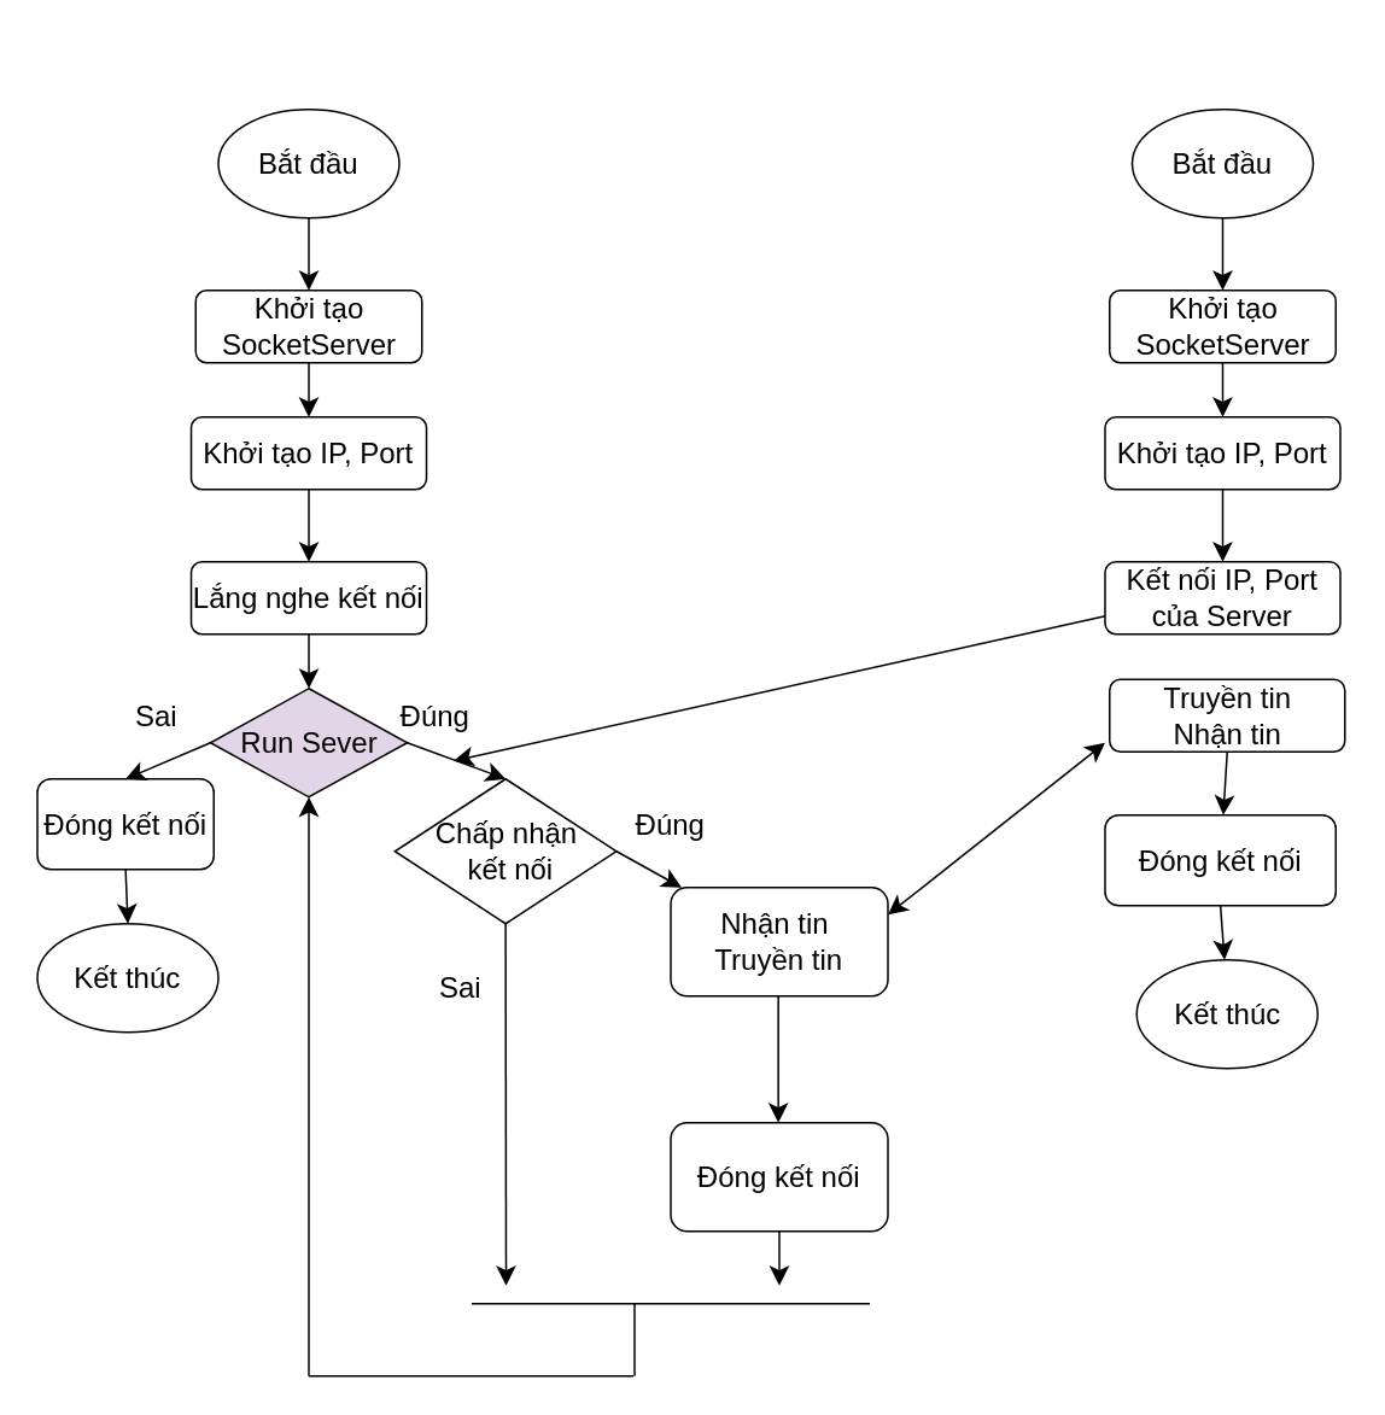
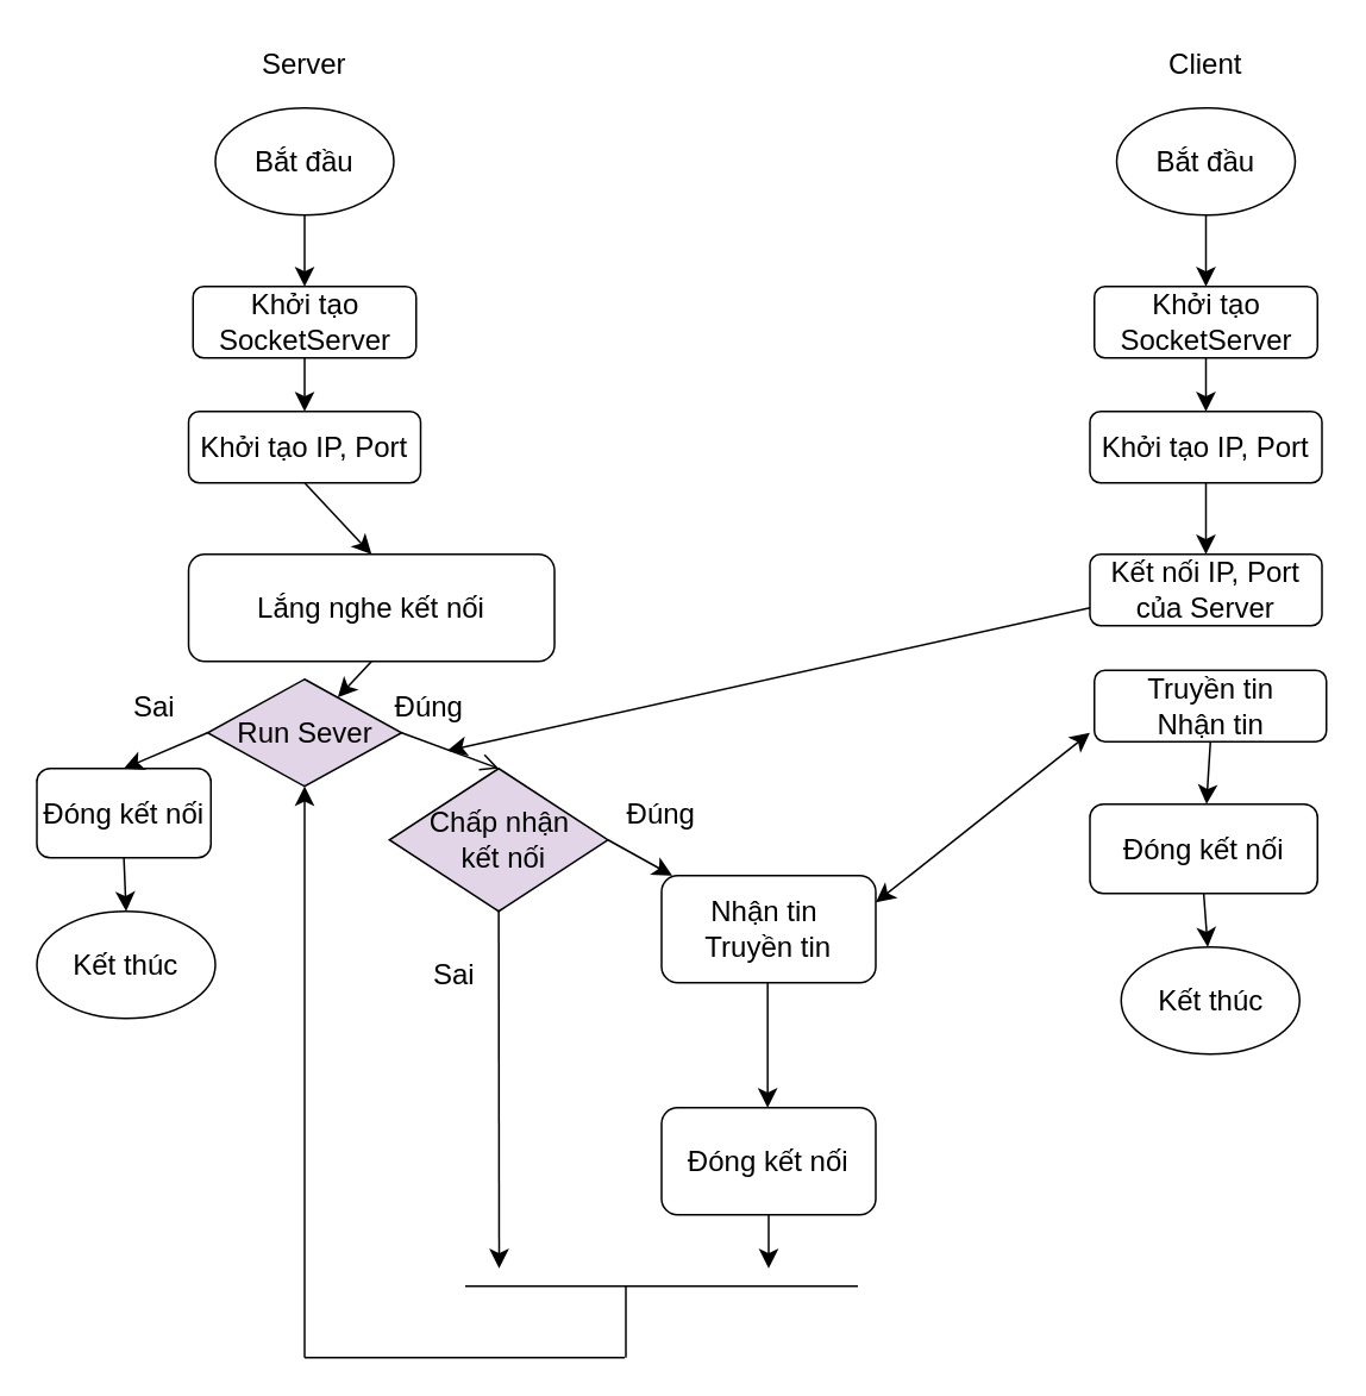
+ <mxCell id="42" value="Server" style="text;html=1;strokeColor=none;fillColor=none;align=center;verticalAlign=middle;whiteSpace=wrap;rounded=0;fontSize=16;" vertex="1" parent="1"><mxGeometry x="140" y="20" width="60" height="30" as="geometry" /></mxCell>
+ <mxCell id="43" value="Client" style="text;html=1;strokeColor=none;fillColor=none;align=center;verticalAlign=middle;whiteSpace=wrap;rounded=0;fontSize=16;" vertex="1" parent="1"><mxGeometry x="645" y="20" width="60" height="30" as="geometry" /></mxCell>
- <mxCell id="5" value="Lắng nghe kết nối" style="whiteSpace=wrap;html=1;rounded=1;glass=0;strokeWidth=1;shadow=0;fontSize=16;" vertex="1" parent="1"><mxGeometry x="105.01" y="310" width="130" height="40" as="geometry" /></mxCell>
+ <mxCell id="5" value="Lắng nghe kết nối" style="whiteSpace=wrap;html=1;rounded=1;glass=0;strokeWidth=1;shadow=0;fontSize=16;" vertex="1" parent="1"><mxGeometry x="105.01" y="310" width="205" height="60" as="geometry" /></mxCell>
- <mxCell id="19" value="" style="endArrow=classic;html=1;rounded=0;fontSize=12;startSize=8;endSize=8;curved=1;exitX=1;exitY=0.5;exitDx=0;exitDy=0;entryX=0.5;entryY=0;entryDx=0;entryDy=0;" edge="1" parent="1" source="6" target="9"><mxGeometry width="50" height="50" relative="1" as="geometry"><mxPoint x="300" y="470" as="sourcePoint" /><mxPoint x="350" y="420" as="targetPoint" /></mxGeometry></mxCell>
+ <mxCell id="19" value="" style="endArrow=open;html=1;rounded=0;fontSize=12;startSize=8;endSize=8;curved=1;exitX=1;exitY=0.5;exitDx=0;exitDy=0;entryX=0.5;entryY=0;entryDx=0;entryDy=0;" edge="1" parent="1" source="6" target="9"><mxGeometry width="50" height="50" relative="1" as="geometry"><mxPoint x="300" y="470" as="sourcePoint" /><mxPoint x="350" y="420" as="targetPoint" /></mxGeometry></mxCell>
- <mxCell id="9" value="Chấp nhận&lt;br&gt;&amp;nbsp;kết nối" style="rhombus;whiteSpace=wrap;html=1;fontSize=16;" vertex="1" parent="1"><mxGeometry x="217.5" y="430" width="122.5" height="80" as="geometry" /></mxCell>
+ <mxCell id="9" value="Chấp nhận&lt;br&gt;&amp;nbsp;kết nối" style="rhombus;whiteSpace=wrap;html=1;fontSize=16;fillColor=#e1d5e7;" vertex="1" parent="1"><mxGeometry x="217.5" y="430" width="122.5" height="80" as="geometry" /></mxCell>
